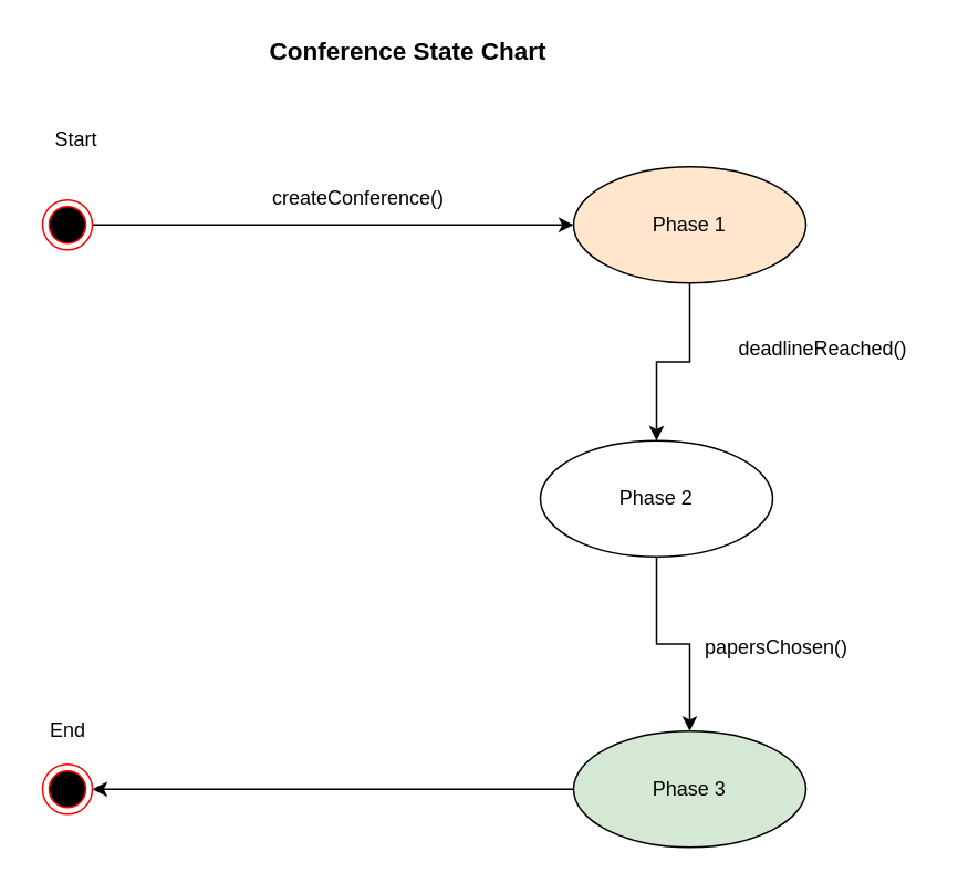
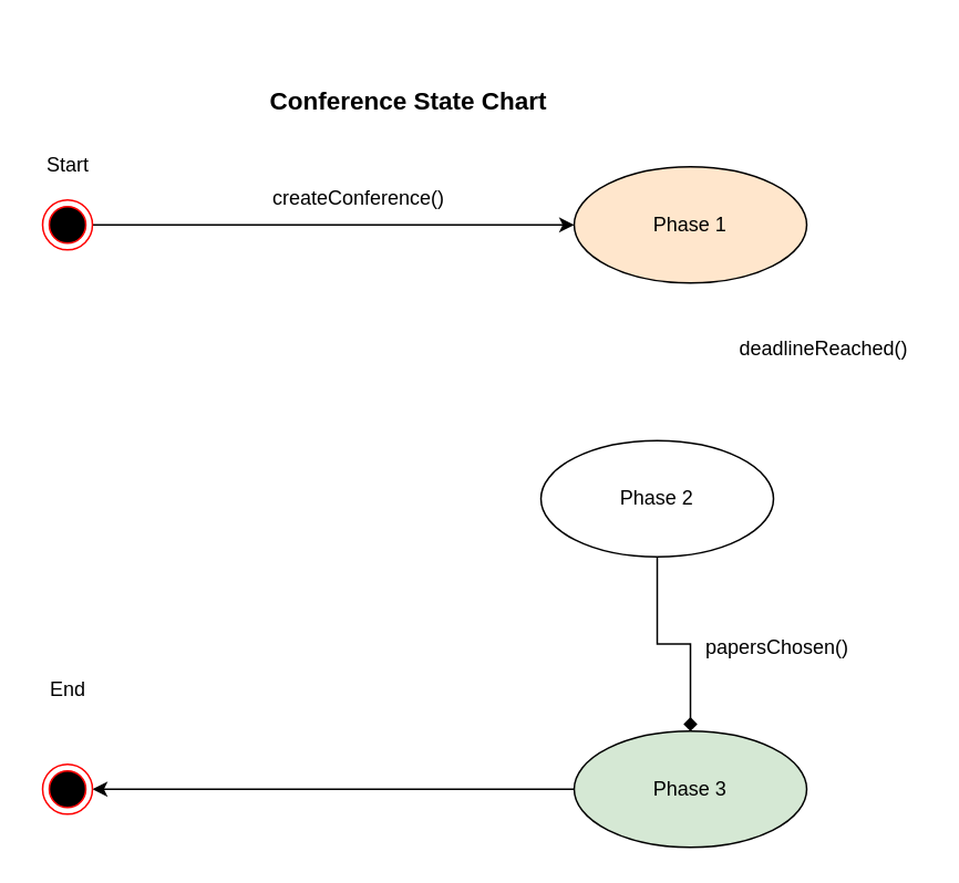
- <mxCell id="10" value="Conference State Chart" style="text;html=1;align=center;verticalAlign=middle;resizable=0;points=[];autosize=1;fontStyle=1;fontSize=15;" vertex="1" parent="1"><mxGeometry x="155" y="20" width="180" height="20" as="geometry" /></mxCell>
+ <mxCell id="10" value="Conference State Chart" style="text;html=1;align=center;verticalAlign=middle;resizable=0;points=[];autosize=1;fontStyle=1;fontSize=15;" vertex="1" parent="1"><mxGeometry x="155" y="50" width="180" height="20" as="geometry" /></mxCell>
- <mxCell id="11" value="Start" style="text;html=1;align=center;verticalAlign=middle;resizable=0;points=[];autosize=1;" vertex="1" parent="1"><mxGeometry x="25" y="74" width="40" height="20" as="geometry" /></mxCell>
+ <mxCell id="11" value="Start" style="text;html=1;align=center;verticalAlign=middle;resizable=0;points=[];autosize=1;" vertex="1" parent="1"><mxGeometry x="20" y="89" width="40" height="20" as="geometry" /></mxCell>
- <mxCell id="4" value="" style="edgeStyle=orthogonalEdgeStyle;rounded=0;orthogonalLoop=1;jettySize=auto;html=1;" edge="1" parent="1" source="5" target="7"><mxGeometry relative="1" as="geometry" /></mxCell>
- <mxCell id="6" value="" style="edgeStyle=orthogonalEdgeStyle;rounded=0;orthogonalLoop=1;jettySize=auto;html=1;" edge="1" parent="1" source="7" target="9"><mxGeometry relative="1" as="geometry" /></mxCell>
+ <mxCell id="6" value="" style="edgeStyle=orthogonalEdgeStyle;rounded=0;orthogonalLoop=1;jettySize=auto;html=1;endArrow=diamond;" edge="1" parent="1" source="7" target="9"><mxGeometry relative="1" as="geometry" /></mxCell>
- <mxCell id="16" value="End" style="text;html=1;align=center;verticalAlign=middle;resizable=0;points=[];autosize=1;" vertex="1" parent="1"><mxGeometry x="20" y="430" width="40" height="20" as="geometry" /></mxCell>
+ <mxCell id="16" value="End" style="text;html=1;align=center;verticalAlign=middle;resizable=0;points=[];autosize=1;" vertex="1" parent="1"><mxGeometry x="20" y="405" width="40" height="20" as="geometry" /></mxCell>
